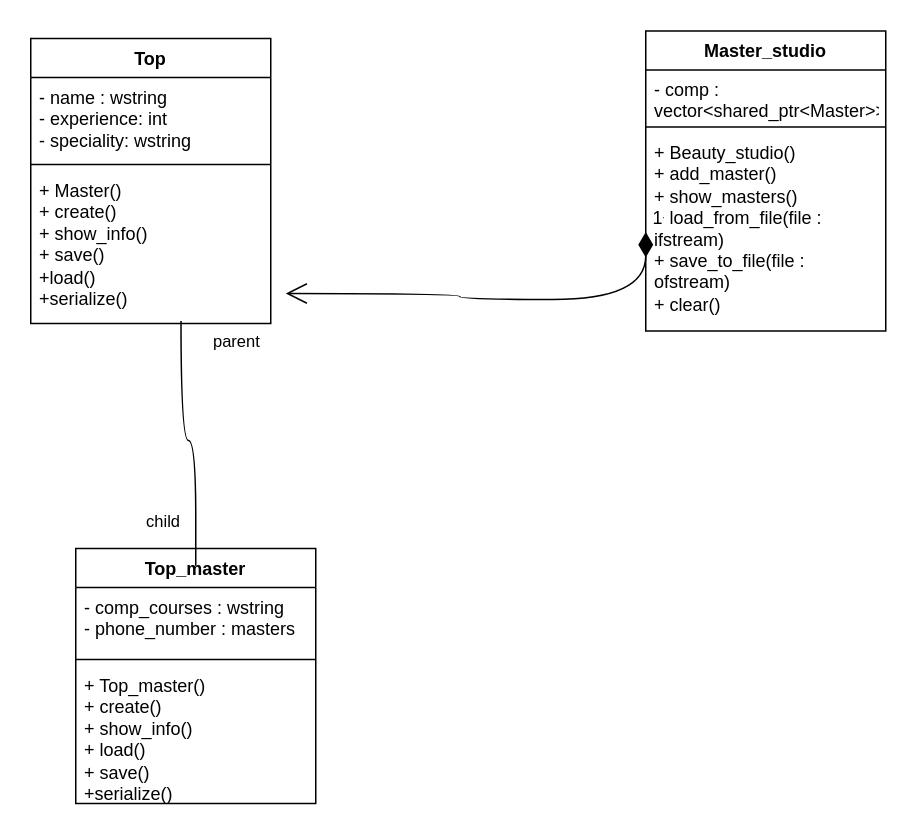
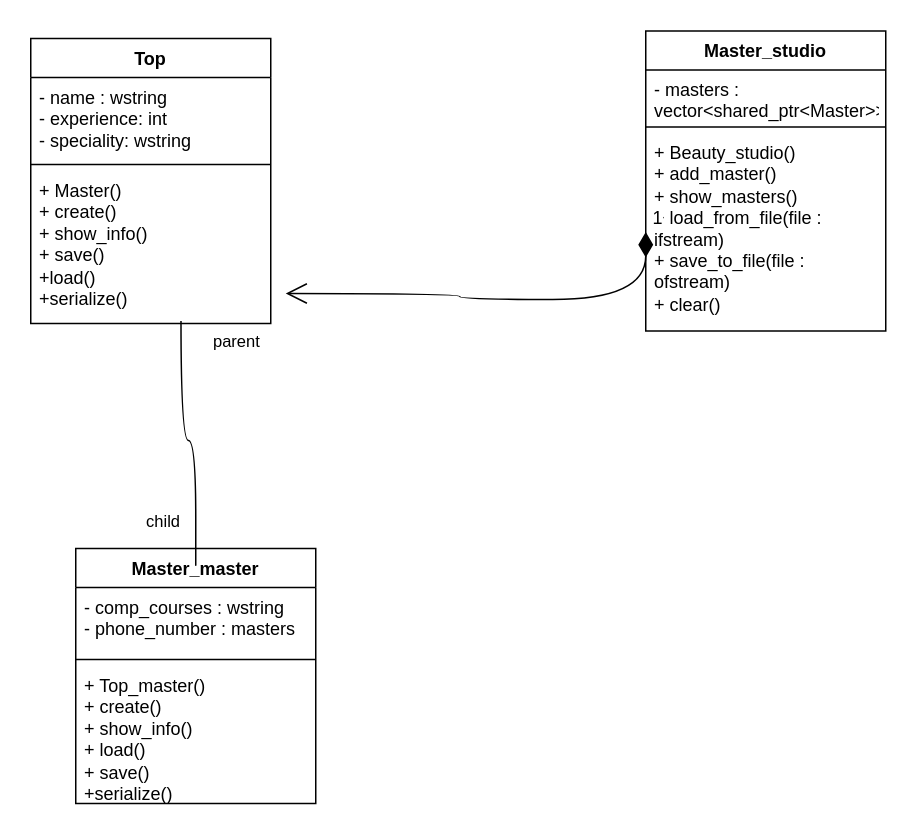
- <mxCell id="11" value="&lt;div&gt;- comp : vector&amp;lt;shared_ptr&amp;lt;Master&amp;gt;&amp;gt;&lt;/div&gt;" style="text;strokeColor=none;fillColor=none;align=left;verticalAlign=top;spacingLeft=4;spacingRight=4;overflow=hidden;rotatable=0;points=[[0,0.5],[1,0.5]];portConstraint=eastwest;whiteSpace=wrap;html=1;" parent="10" vertex="1"><mxGeometry y="26" width="160" height="34" as="geometry" /></mxCell>
+ <mxCell id="11" value="&lt;div&gt;- masters : vector&amp;lt;shared_ptr&amp;lt;Master&amp;gt;&amp;gt;&lt;/div&gt;" style="text;strokeColor=none;fillColor=none;align=left;verticalAlign=top;spacingLeft=4;spacingRight=4;overflow=hidden;rotatable=0;points=[[0,0.5],[1,0.5]];portConstraint=eastwest;whiteSpace=wrap;html=1;" parent="10" vertex="1"><mxGeometry y="26" width="160" height="34" as="geometry" /></mxCell>
- <mxCell id="6" value="Top_master" style="swimlane;fontStyle=1;align=center;verticalAlign=top;childLayout=stackLayout;horizontal=1;startSize=26;horizontalStack=0;resizeParent=1;resizeParentMax=0;resizeLast=0;collapsible=1;marginBottom=0;whiteSpace=wrap;html=1;" parent="1" vertex="1"><mxGeometry x="50" y="365" width="160" height="170" as="geometry" /></mxCell>
+ <mxCell id="6" value="Master_master" style="swimlane;fontStyle=1;align=center;verticalAlign=top;childLayout=stackLayout;horizontal=1;startSize=26;horizontalStack=0;resizeParent=1;resizeParentMax=0;resizeLast=0;collapsible=1;marginBottom=0;whiteSpace=wrap;html=1;" parent="1" vertex="1"><mxGeometry x="50" y="365" width="160" height="170" as="geometry" /></mxCell>
